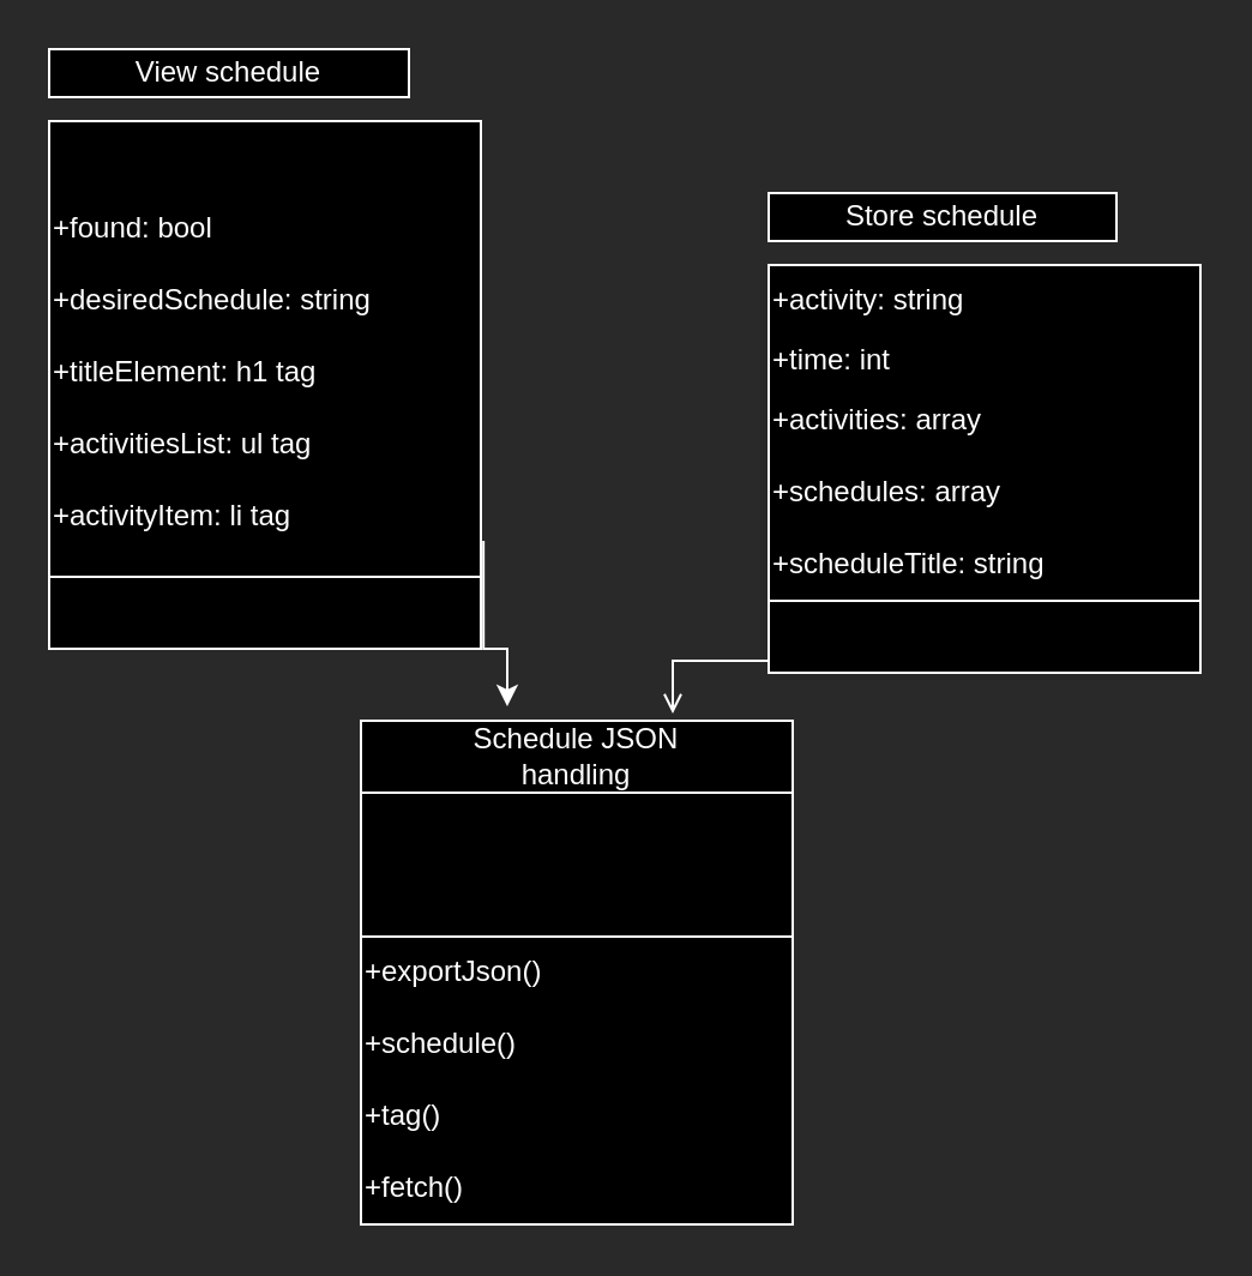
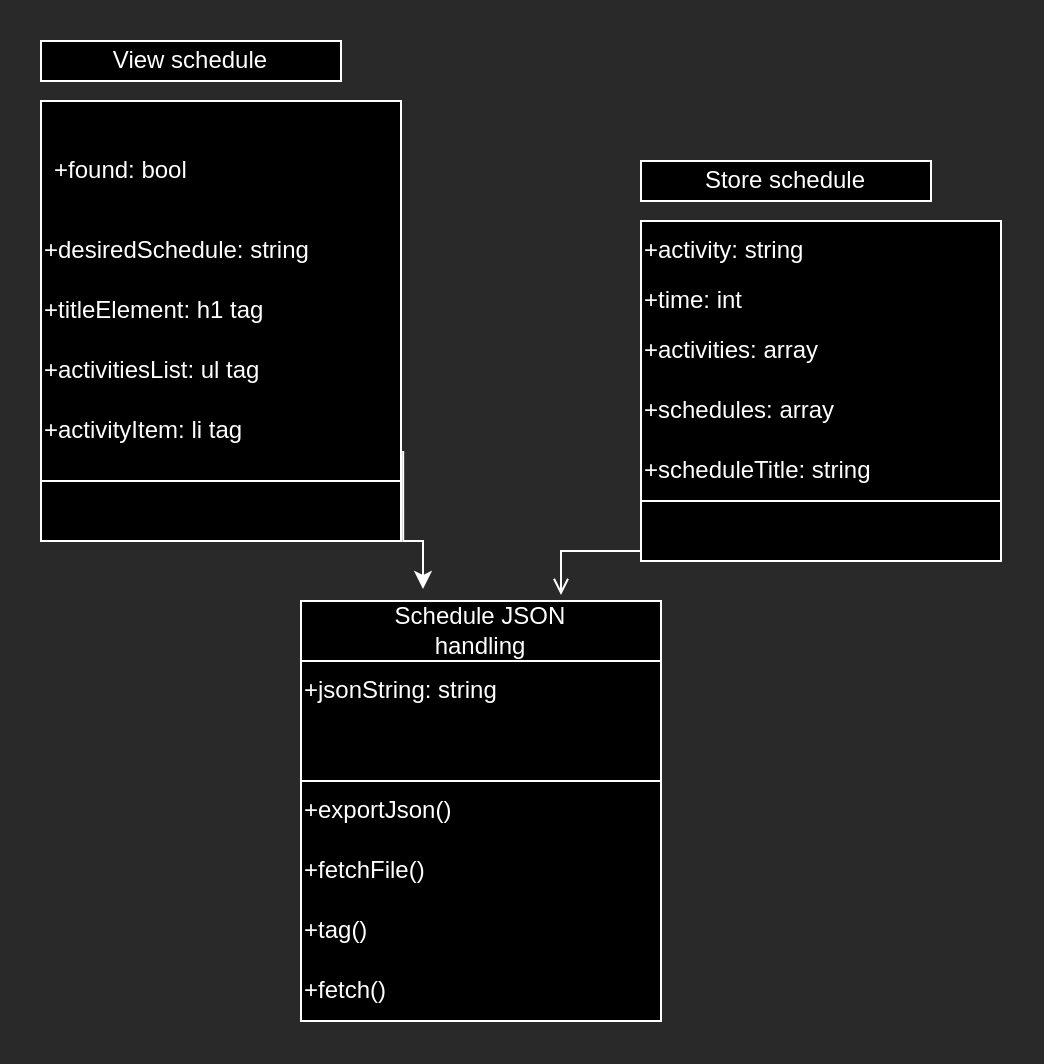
- <mxCell id="24" value="+found: bool" style="text;html=1;align=left;verticalAlign=middle;whiteSpace=wrap;rounded=0;fontColor=#FFFFFF;" vertex="1" parent="1"><mxGeometry x="20" y="80" width="140" height="30" as="geometry" /></mxCell>
+ <mxCell id="24" value="+found: bool" style="text;html=1;align=left;verticalAlign=middle;whiteSpace=wrap;rounded=0;fontColor=#FFFFFF;" vertex="1" parent="1"><mxGeometry x="25" y="70" width="140" height="30" as="geometry" /></mxCell>
+ <mxCell id="13" value="+jsonString: string" style="text;html=1;align=left;verticalAlign=middle;whiteSpace=wrap;rounded=0;fontColor=#FFFFFF;" parent="1" vertex="1"><mxGeometry x="150" y="330" width="110" height="30" as="geometry" /></mxCell>
- <mxCell id="12" value="+schedule()" style="text;html=1;align=left;verticalAlign=middle;whiteSpace=wrap;rounded=0;fontColor=#FFFFFF;" parent="1" vertex="1"><mxGeometry x="150" y="420" width="110" height="30" as="geometry" /></mxCell>
+ <mxCell id="12" value="+fetchFile()" style="text;html=1;align=left;verticalAlign=middle;whiteSpace=wrap;rounded=0;fontColor=#FFFFFF;" parent="1" vertex="1"><mxGeometry x="150" y="420" width="110" height="30" as="geometry" /></mxCell>
